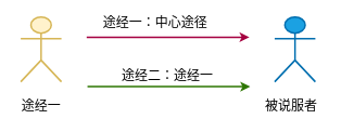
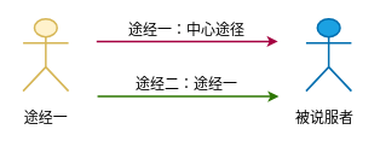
- <mxCell id="8" value="&lt;font style=&quot;font-size: 16px&quot;&gt;途经一：中心途径&lt;br&gt;&lt;/font&gt;" style="text;html=1;align=center;verticalAlign=middle;resizable=0;points=[];autosize=1;strokeColor=none;fillColor=none;" vertex="1" parent="1"><mxGeometry x="120" y="17" width="140" height="20" as="geometry" /></mxCell>
+ <mxCell id="8" value="&lt;font style=&quot;font-size: 16px&quot;&gt;途经一：中心途径&lt;br&gt;&lt;/font&gt;" style="text;html=1;align=center;verticalAlign=middle;resizable=0;points=[];autosize=1;strokeColor=none;fillColor=none;" vertex="1" parent="1"><mxGeometry x="135" y="22" width="140" height="20" as="geometry" /></mxCell>
